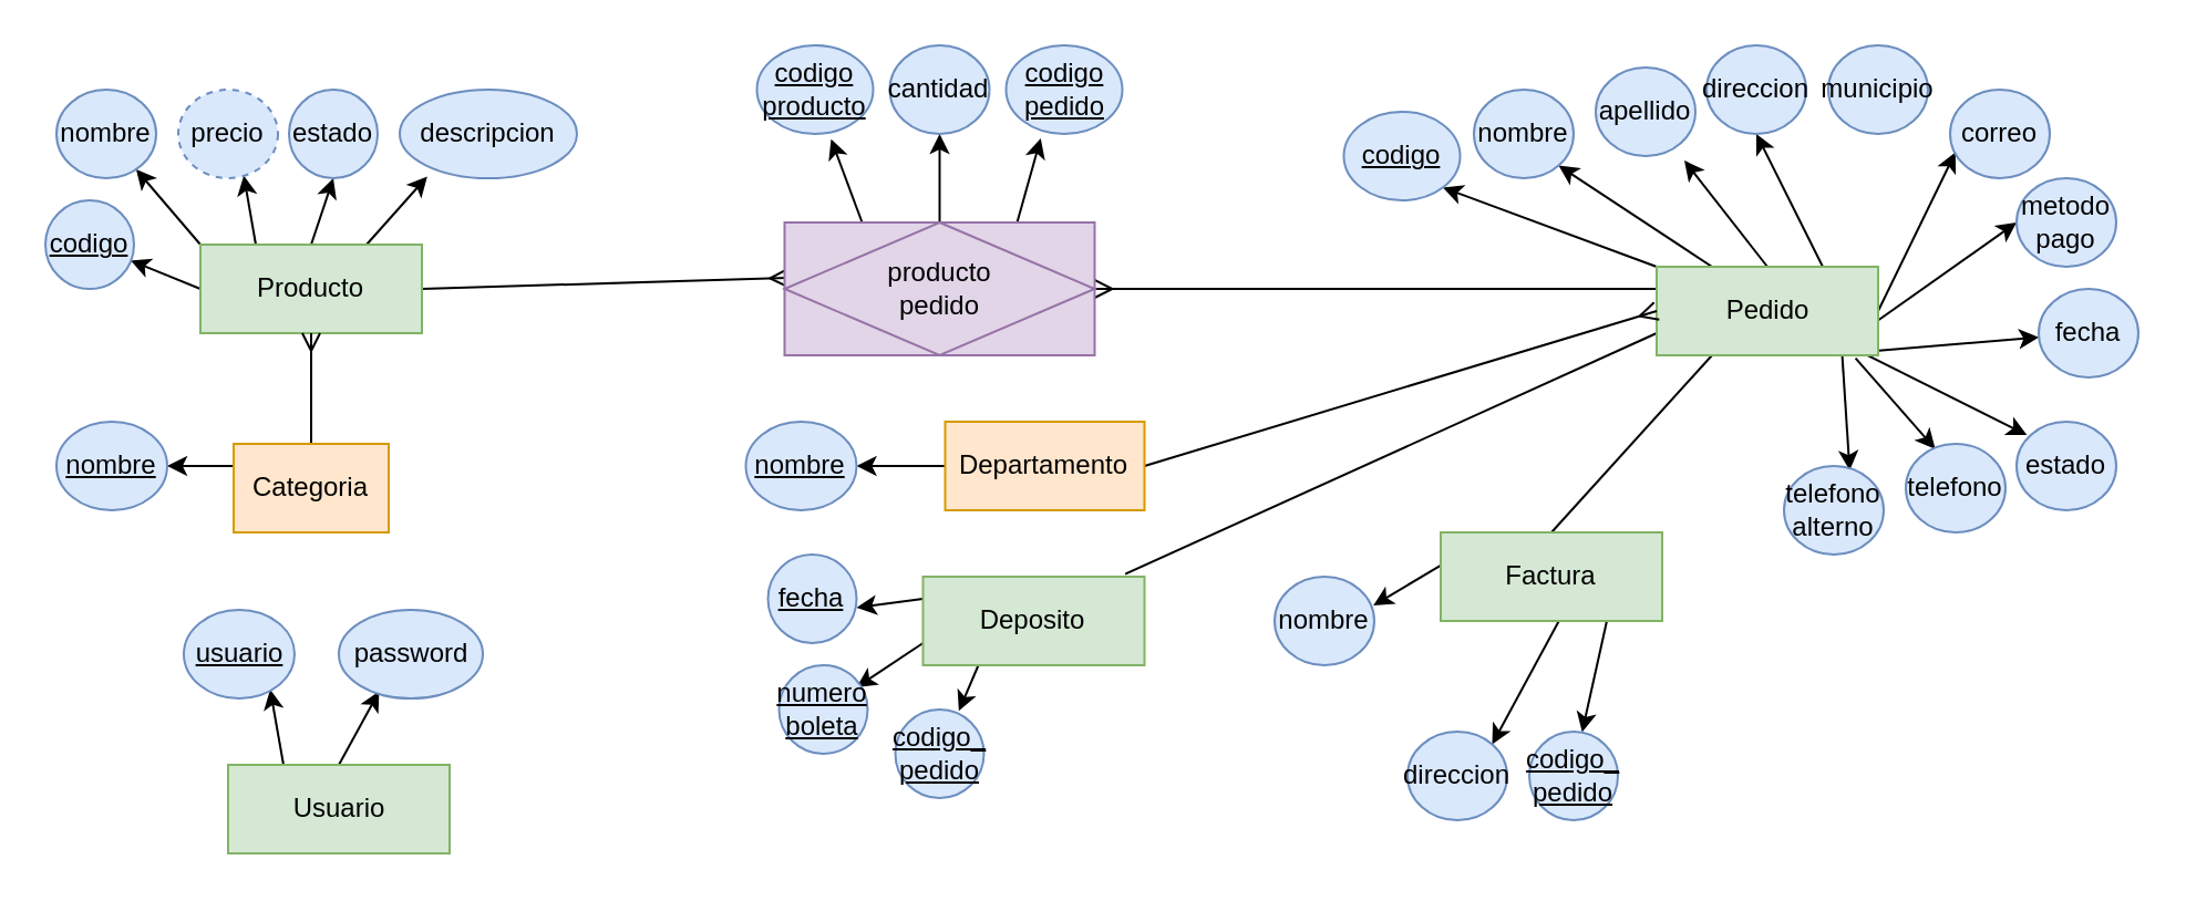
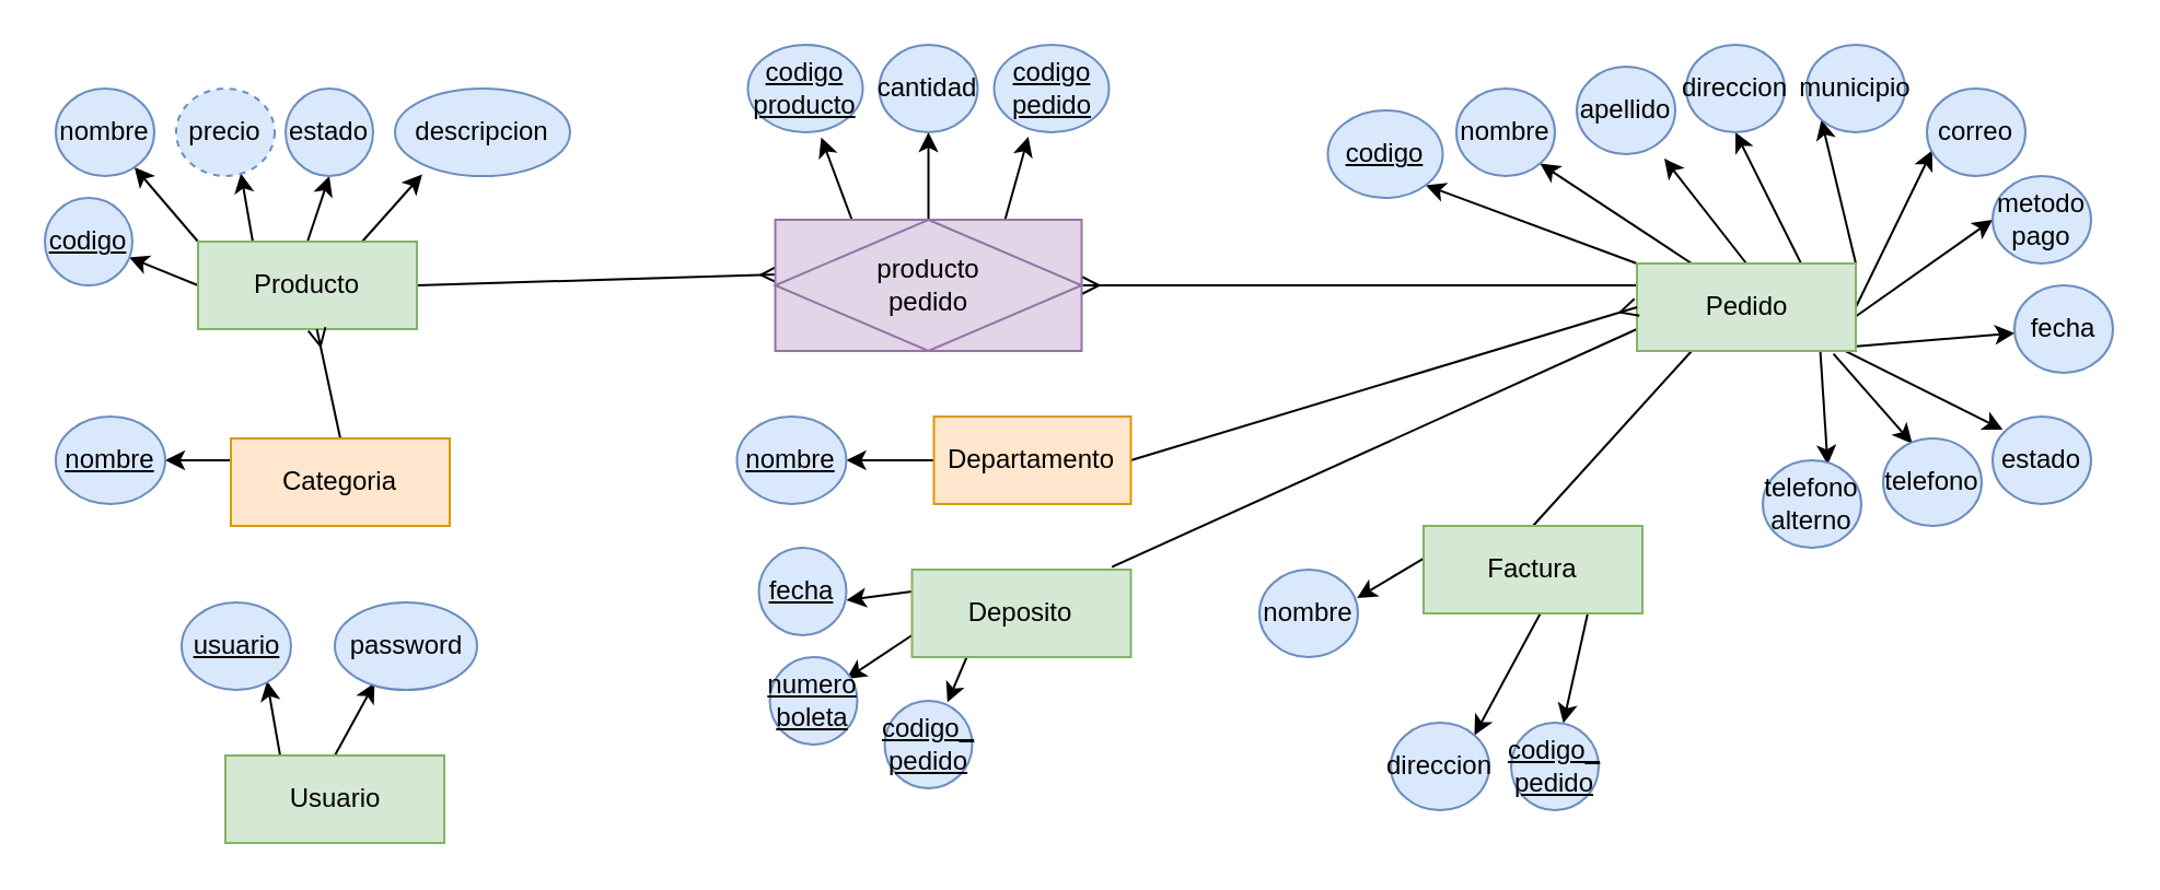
+ <mxCell id="22" style="edgeStyle=none;rounded=0;orthogonalLoop=1;jettySize=auto;html=1;exitX=1;exitY=0;exitDx=0;exitDy=0;entryX=0;entryY=1;entryDx=0;entryDy=0;" edge="1" parent="1" source="32" target="41"><mxGeometry relative="1" as="geometry" /></mxCell>
- <mxCell id="15" value="Categoria" style="whiteSpace=wrap;html=1;align=center;fillColor=#ffe6cc;strokeColor=#d79b00;" vertex="1" parent="1"><mxGeometry x="105" y="200" width="70" height="40" as="geometry" /></mxCell>
+ <mxCell id="15" value="Categoria" style="whiteSpace=wrap;html=1;align=center;fillColor=#ffe6cc;strokeColor=#d79b00;" vertex="1" parent="1"><mxGeometry x="105" y="200" width="100" height="40" as="geometry" /></mxCell>
